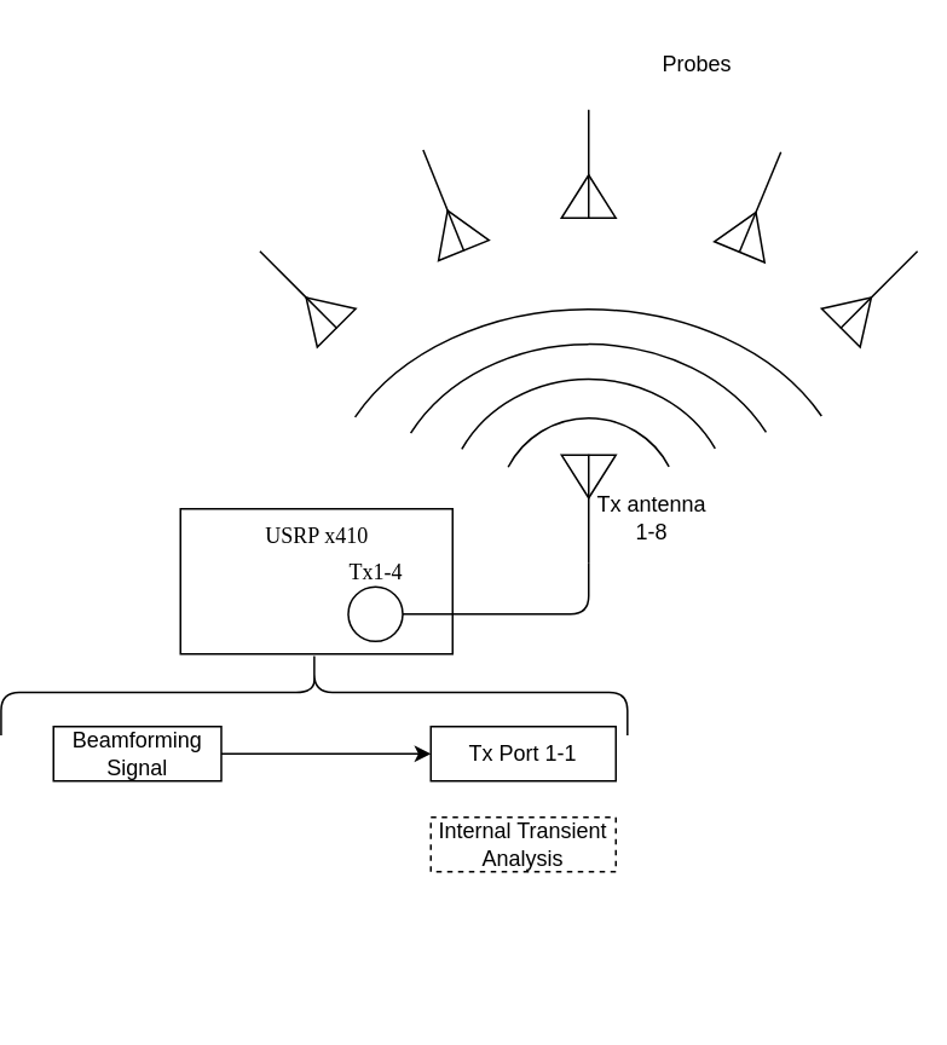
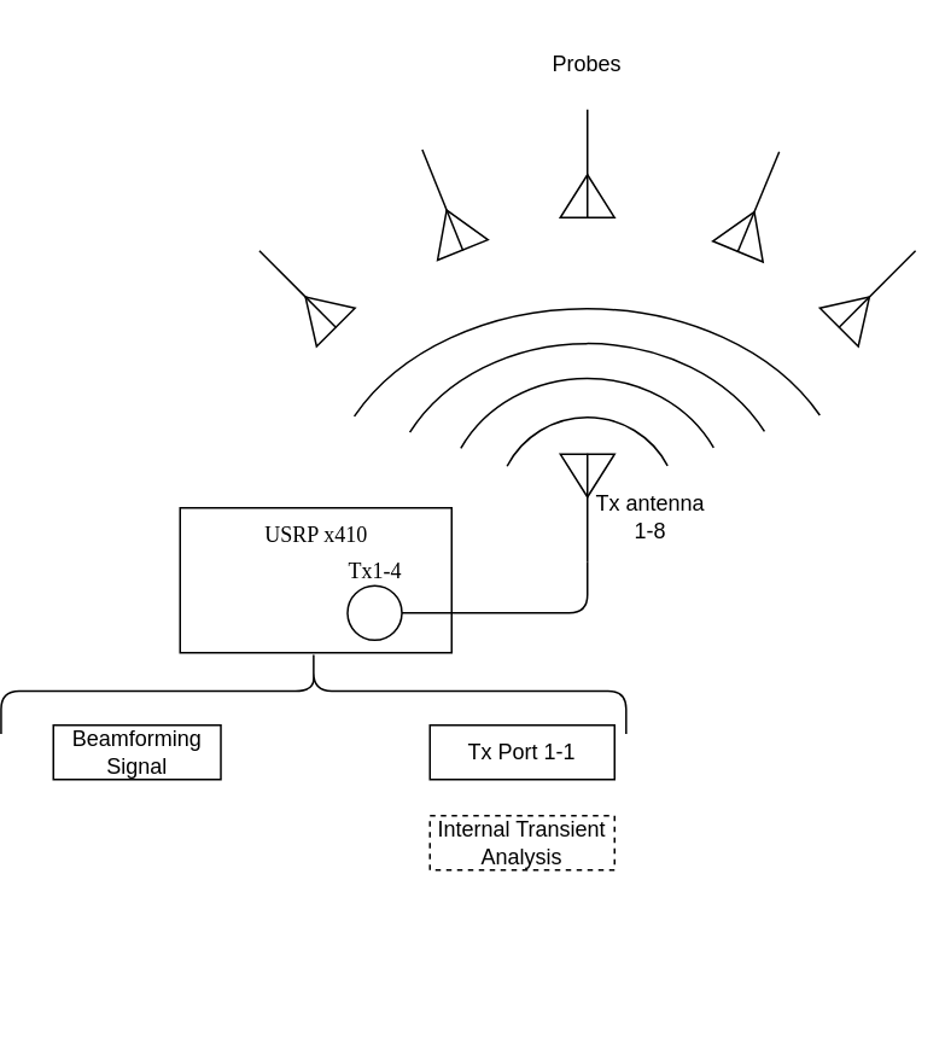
- <mxCell id="18" value="Probes" style="text;html=1;align=center;verticalAlign=middle;whiteSpace=wrap;rounded=0;" vertex="1" parent="1"><mxGeometry x="345" y="20" width="60" height="30" as="geometry" /></mxCell>
+ <mxCell id="18" value="Probes" style="text;html=1;align=center;verticalAlign=middle;whiteSpace=wrap;rounded=0;" vertex="1" parent="1"><mxGeometry x="285" y="20" width="60" height="30" as="geometry" /></mxCell>
- <mxCell id="20" style="edgeStyle=orthogonalEdgeStyle;rounded=0;orthogonalLoop=1;jettySize=auto;html=1;exitX=1;exitY=0.5;exitDx=0;exitDy=0;entryX=0;entryY=0.5;entryDx=0;entryDy=0;" edge="1" parent="1" source="21" target="22"><mxGeometry relative="1" as="geometry" /></mxCell>
